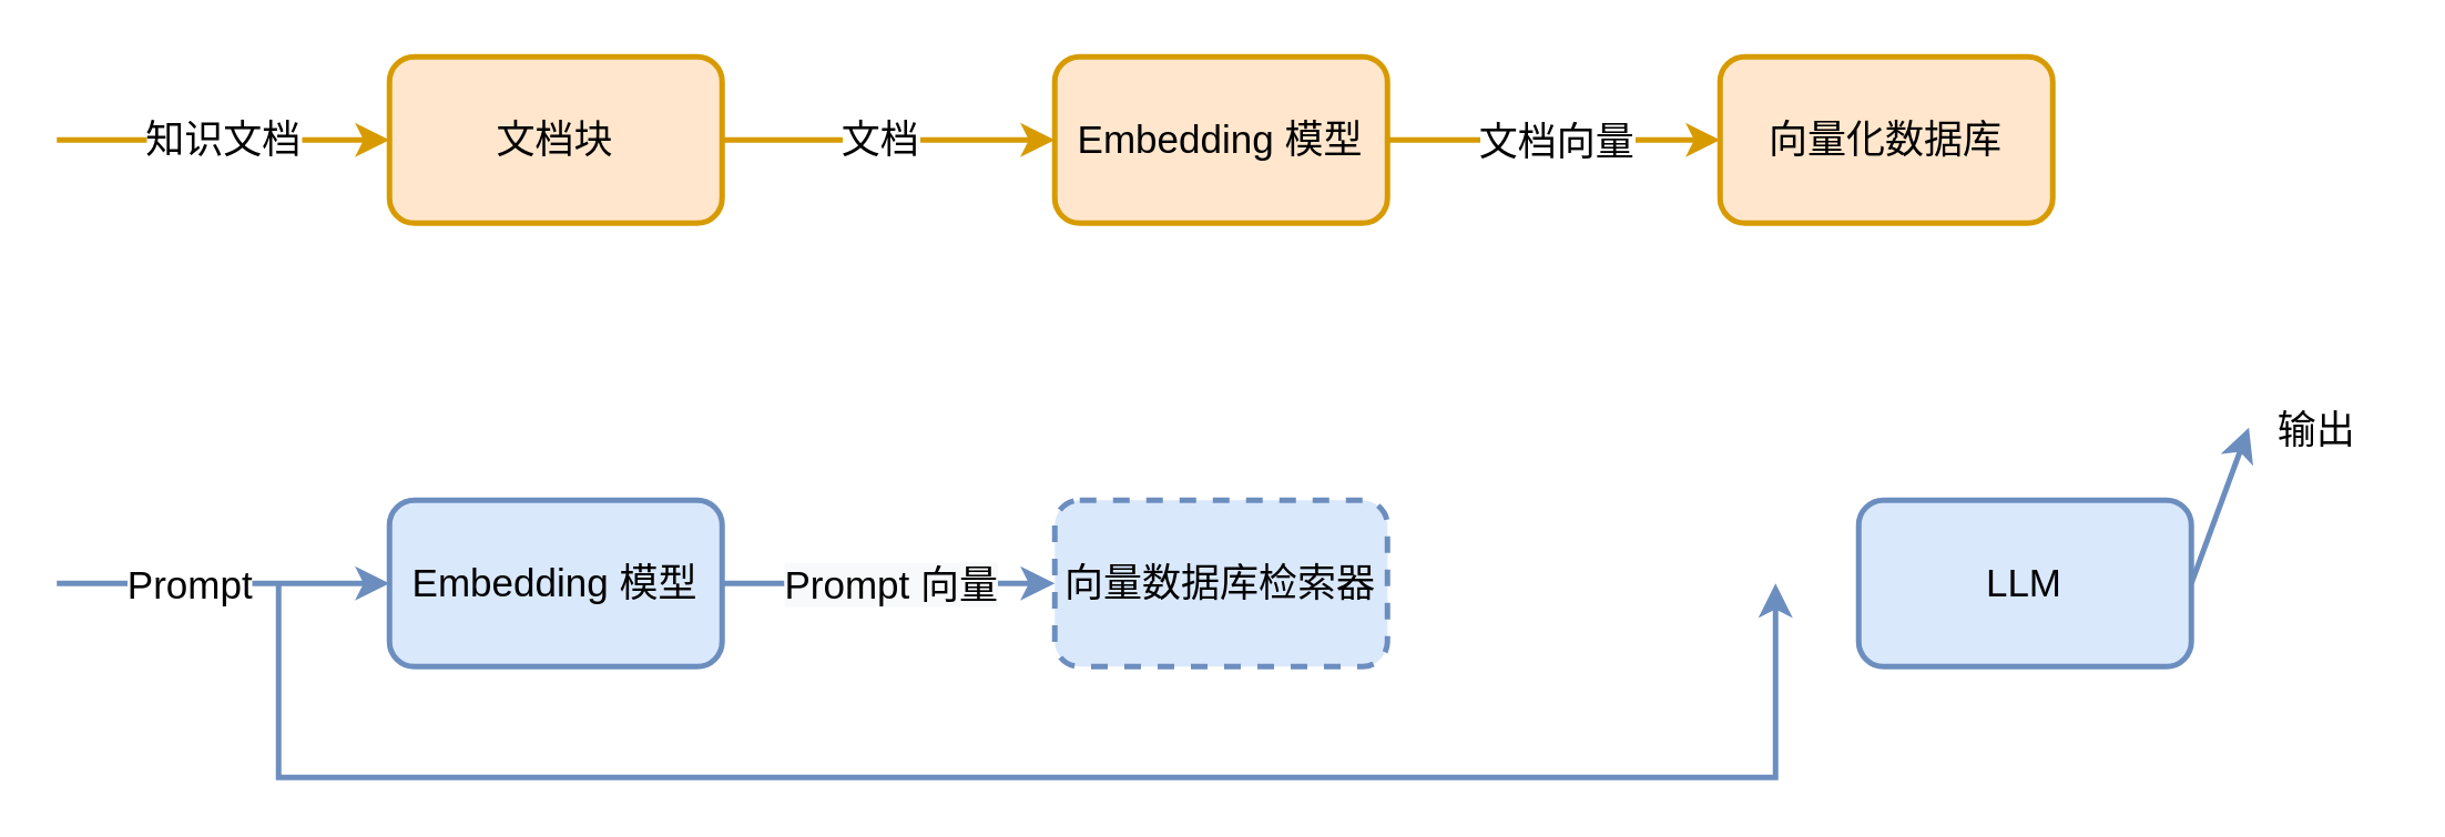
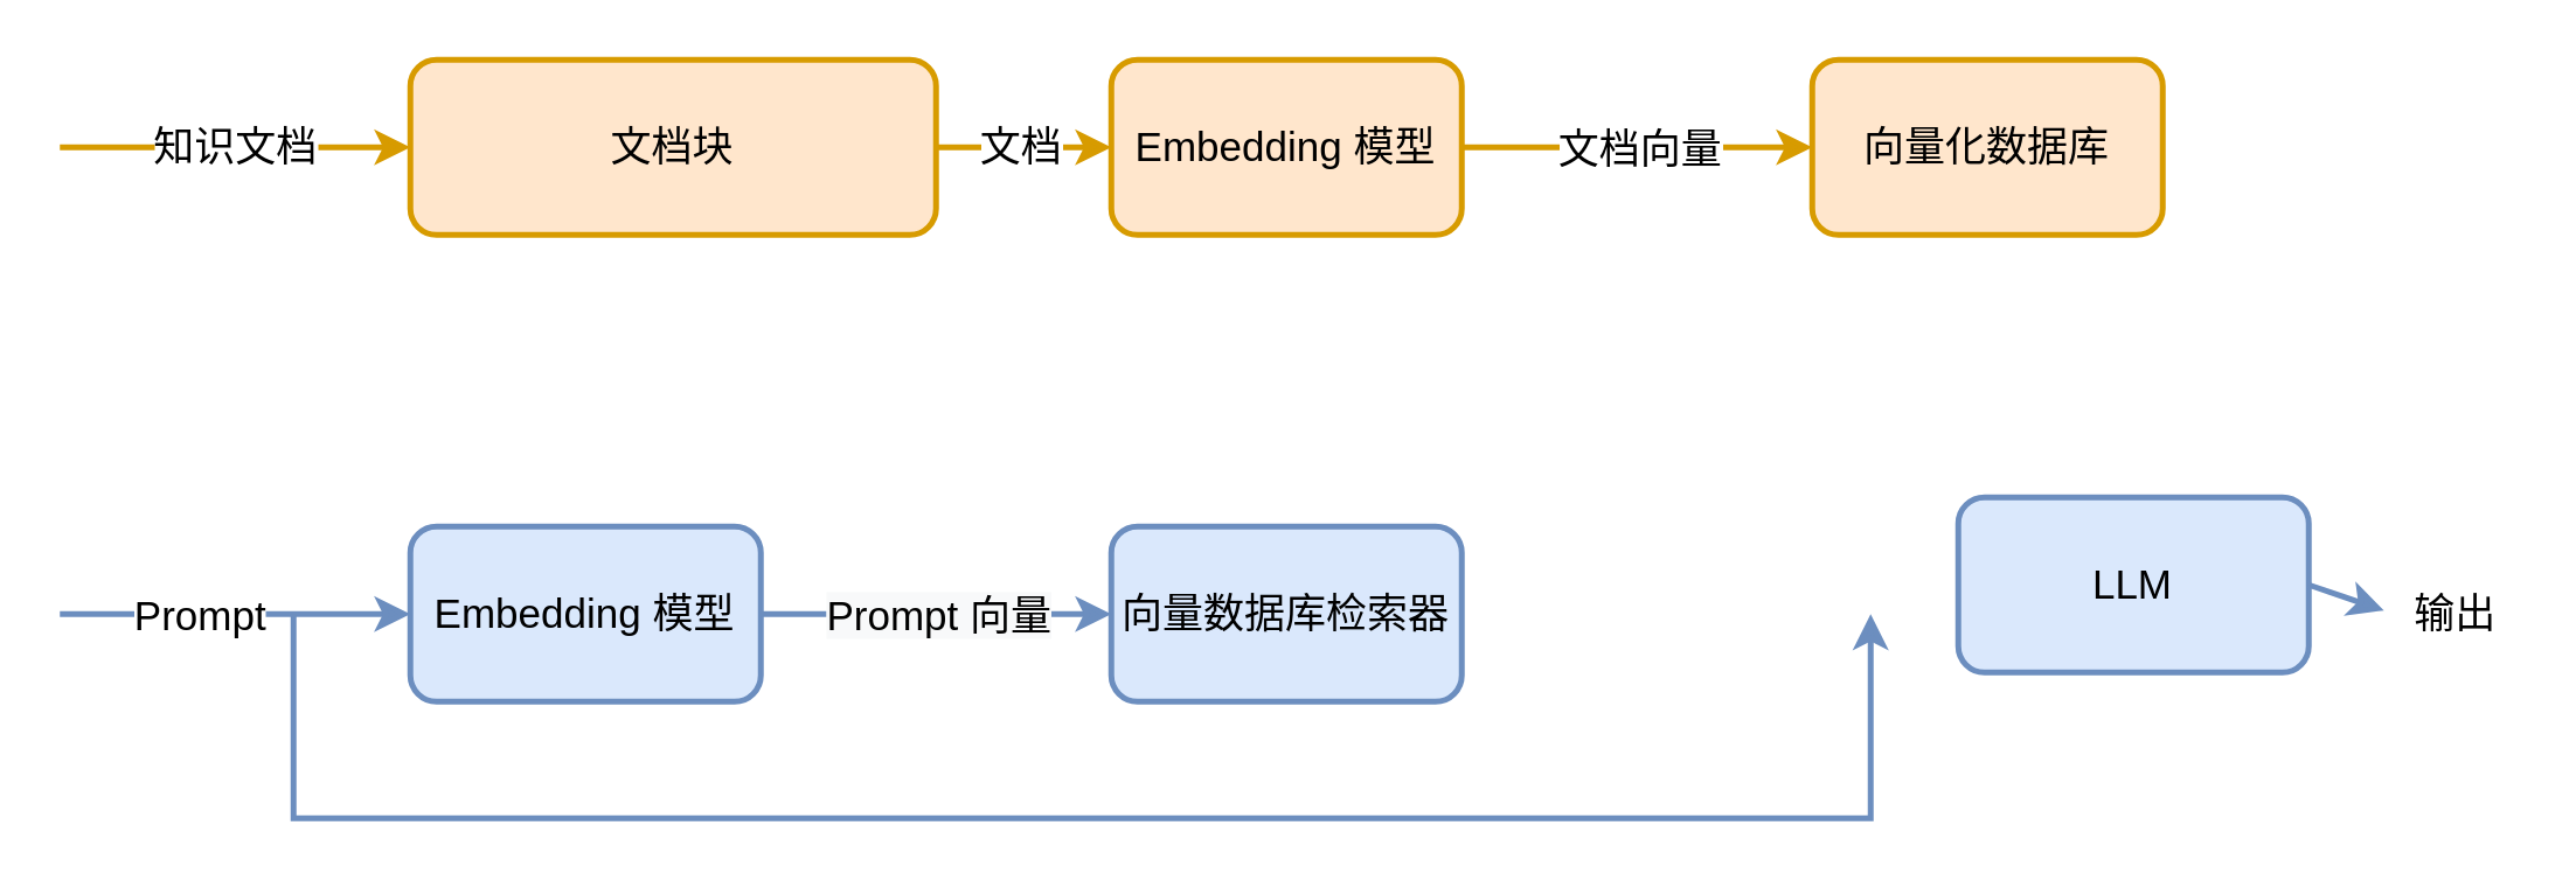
- <mxCell id="4" value="文档块" style="rounded=1;whiteSpace=wrap;html=1;fillColor=#ffe6cc;strokeColor=#d79b00;fontSize=14;strokeWidth=2;" vertex="1" parent="1"><mxGeometry x="140" y="20" width="120" height="60" as="geometry" /></mxCell>
+ <mxCell id="4" value="文档块" style="rounded=1;whiteSpace=wrap;html=1;fillColor=#ffe6cc;strokeColor=#d79b00;fontSize=14;strokeWidth=2;" vertex="1" parent="1"><mxGeometry x="140" y="20" width="180" height="60" as="geometry" /></mxCell>
- <mxCell id="13" value="输出" style="text;html=1;align=center;verticalAlign=middle;resizable=0;points=[];autosize=1;strokeColor=none;fillColor=none;fontSize=14;" vertex="1" parent="1"><mxGeometry x="815" y="145" width="40" height="20" as="geometry" /></mxCell>
+ <mxCell id="13" value="输出" style="text;html=1;align=center;verticalAlign=middle;resizable=0;points=[];autosize=1;strokeColor=none;fillColor=none;fontSize=14;" vertex="1" parent="1"><mxGeometry x="820" y="200" width="40" height="20" as="geometry" /></mxCell>
- <mxCell id="16" value="向量数据库检索器" style="rounded=1;whiteSpace=wrap;html=1;fontSize=14;strokeWidth=2;fillColor=#dae8fc;strokeColor=#6c8ebf;dashed=1;" vertex="1" parent="1"><mxGeometry x="380" y="180" width="120" height="60" as="geometry" /></mxCell>
+ <mxCell id="16" value="向量数据库检索器" style="rounded=1;whiteSpace=wrap;html=1;fontSize=14;strokeWidth=2;fillColor=#dae8fc;strokeColor=#6c8ebf;" vertex="1" parent="1"><mxGeometry x="380" y="180" width="120" height="60" as="geometry" /></mxCell>
- <mxCell id="11" value="LLM" style="rounded=1;whiteSpace=wrap;html=1;fillColor=#dae8fc;strokeColor=#6c8ebf;fontSize=14;strokeWidth=2;" vertex="1" parent="1"><mxGeometry x="670" y="180" width="120" height="60" as="geometry" /></mxCell>
+ <mxCell id="11" value="LLM" style="rounded=1;whiteSpace=wrap;html=1;fillColor=#dae8fc;strokeColor=#6c8ebf;fontSize=14;strokeWidth=2;" vertex="1" parent="1"><mxGeometry x="670" y="170" width="120" height="60" as="geometry" /></mxCell>
